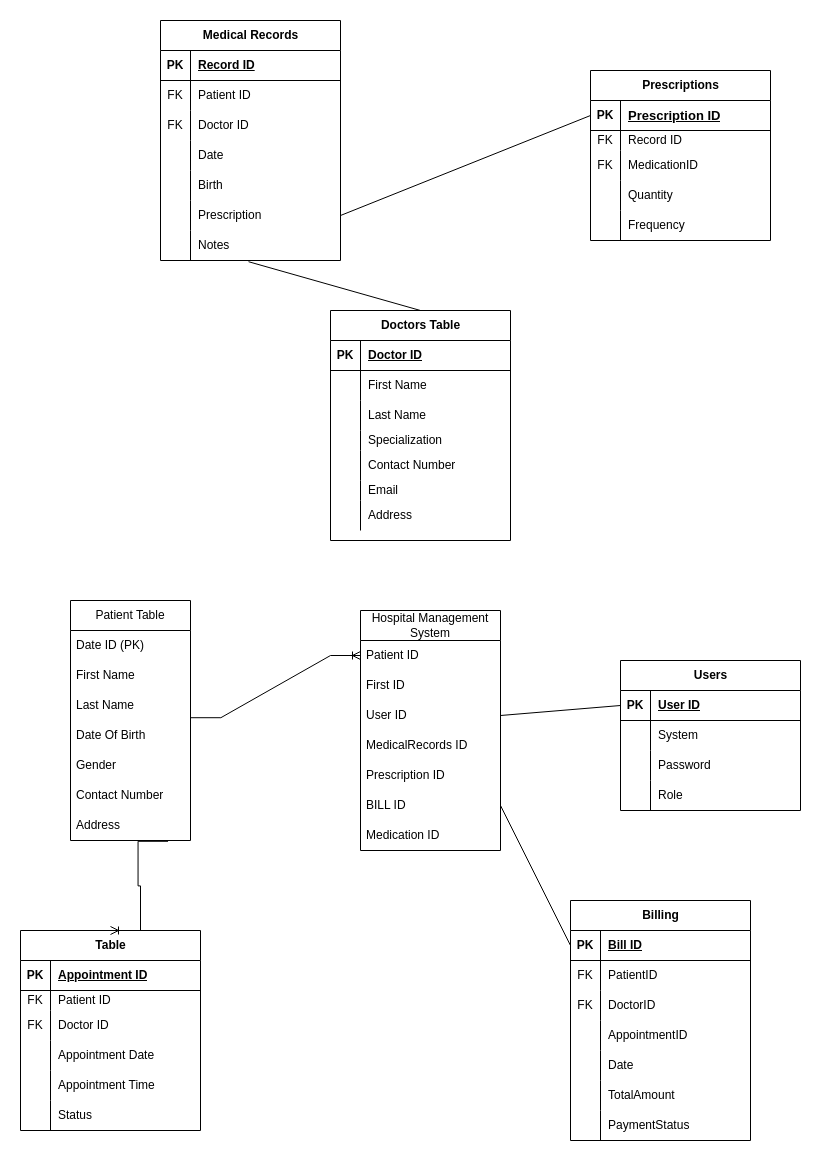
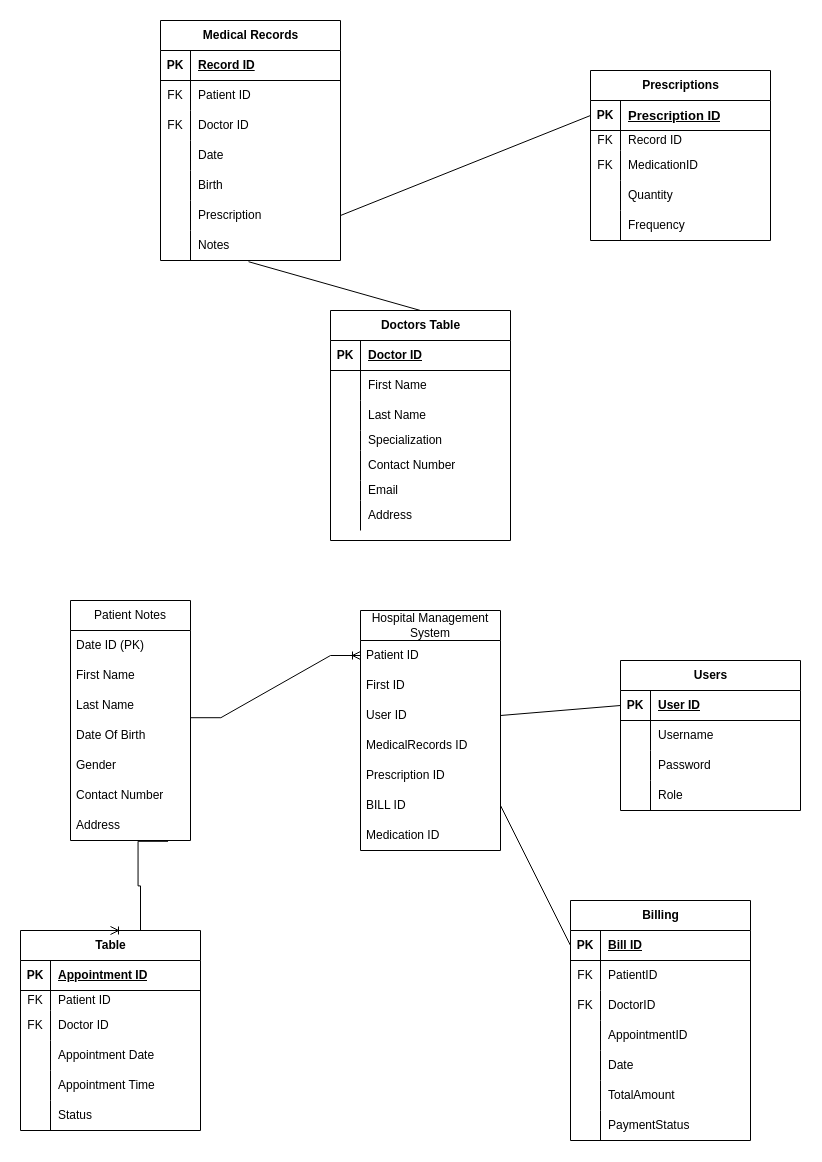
- <mxCell id="10" value="Patient Table" style="swimlane;fontStyle=0;childLayout=stackLayout;horizontal=1;startSize=30;horizontalStack=0;resizeParent=1;resizeParentMax=0;resizeLast=0;collapsible=1;marginBottom=0;whiteSpace=wrap;html=1;" parent="1" vertex="1"><mxGeometry x="70" y="600" width="120" height="240" as="geometry" /></mxCell>
+ <mxCell id="10" value="Patient Notes" style="swimlane;fontStyle=0;childLayout=stackLayout;horizontal=1;startSize=30;horizontalStack=0;resizeParent=1;resizeParentMax=0;resizeLast=0;collapsible=1;marginBottom=0;whiteSpace=wrap;html=1;" parent="1" vertex="1"><mxGeometry x="70" y="600" width="120" height="240" as="geometry" /></mxCell>
- <mxCell id="107" value="System            " style="shape=partialRectangle;connectable=0;fillColor=none;top=0;left=0;bottom=0;right=0;align=left;spacingLeft=6;overflow=hidden;whiteSpace=wrap;html=1;" parent="105" vertex="1"><mxGeometry x="30" width="150" height="30" as="geometry"><mxRectangle width="150" height="30" as="alternateBounds" /></mxGeometry></mxCell>
+ <mxCell id="107" value="Username            " style="shape=partialRectangle;connectable=0;fillColor=none;top=0;left=0;bottom=0;right=0;align=left;spacingLeft=6;overflow=hidden;whiteSpace=wrap;html=1;" parent="105" vertex="1"><mxGeometry x="30" width="150" height="30" as="geometry"><mxRectangle width="150" height="30" as="alternateBounds" /></mxGeometry></mxCell>
